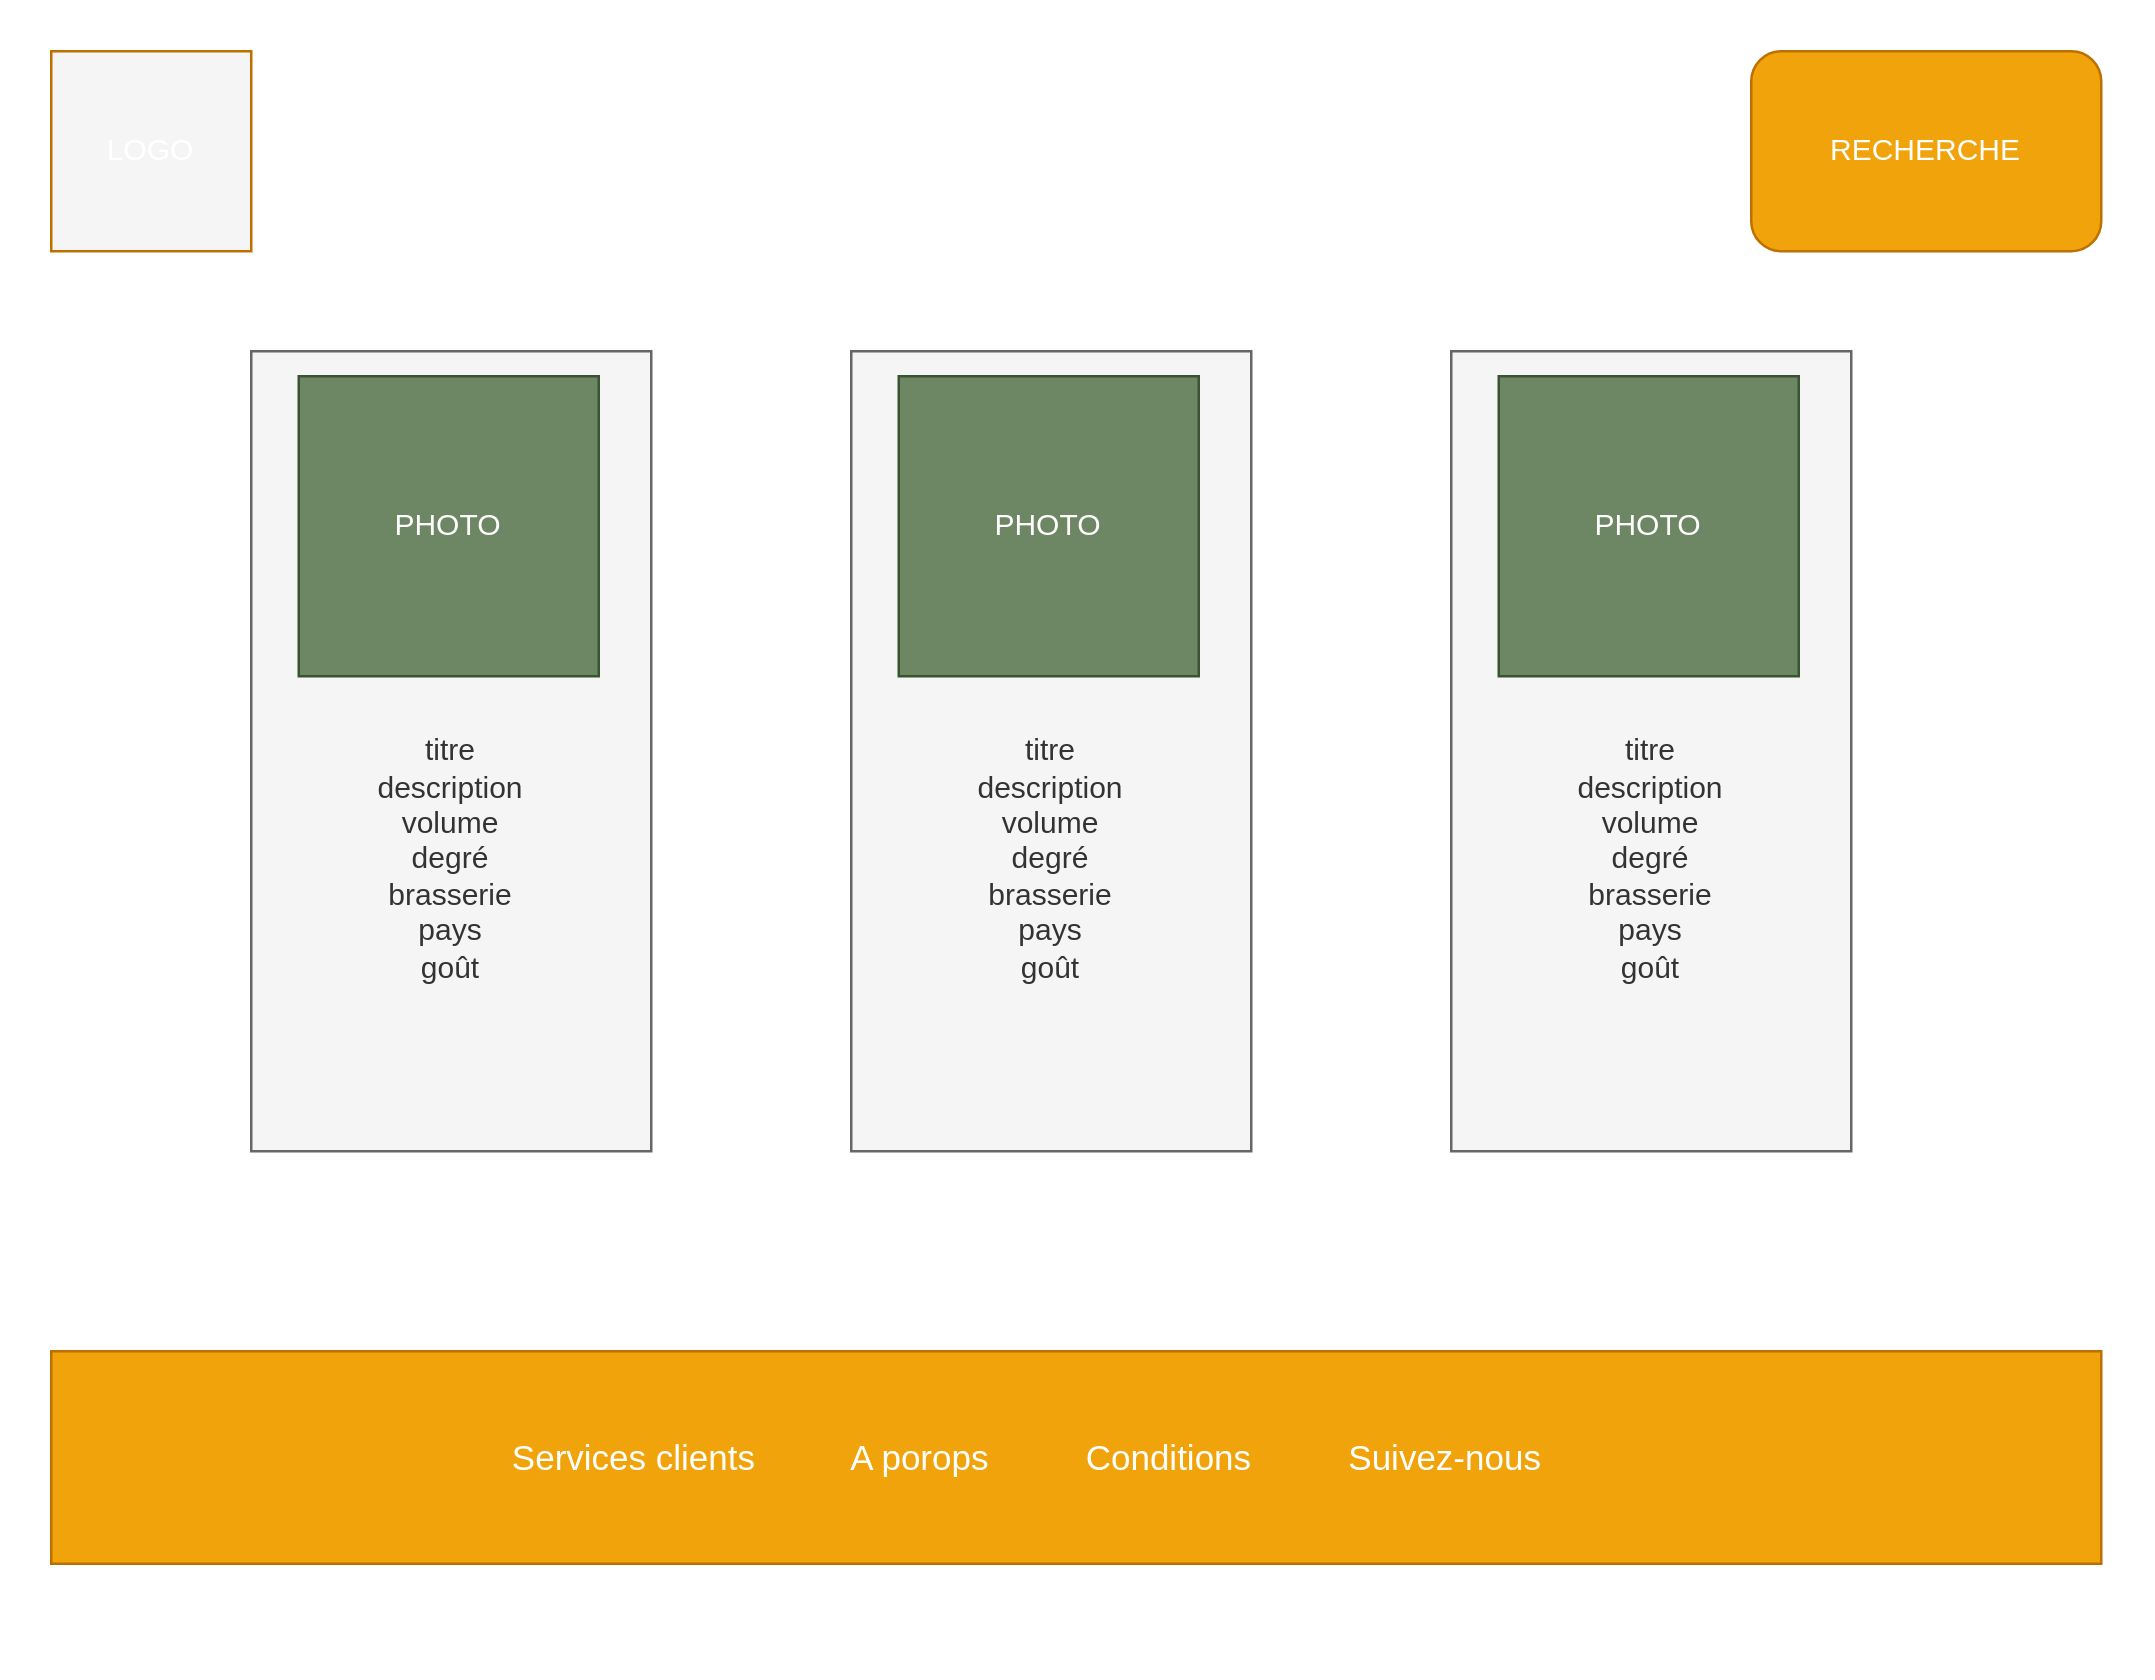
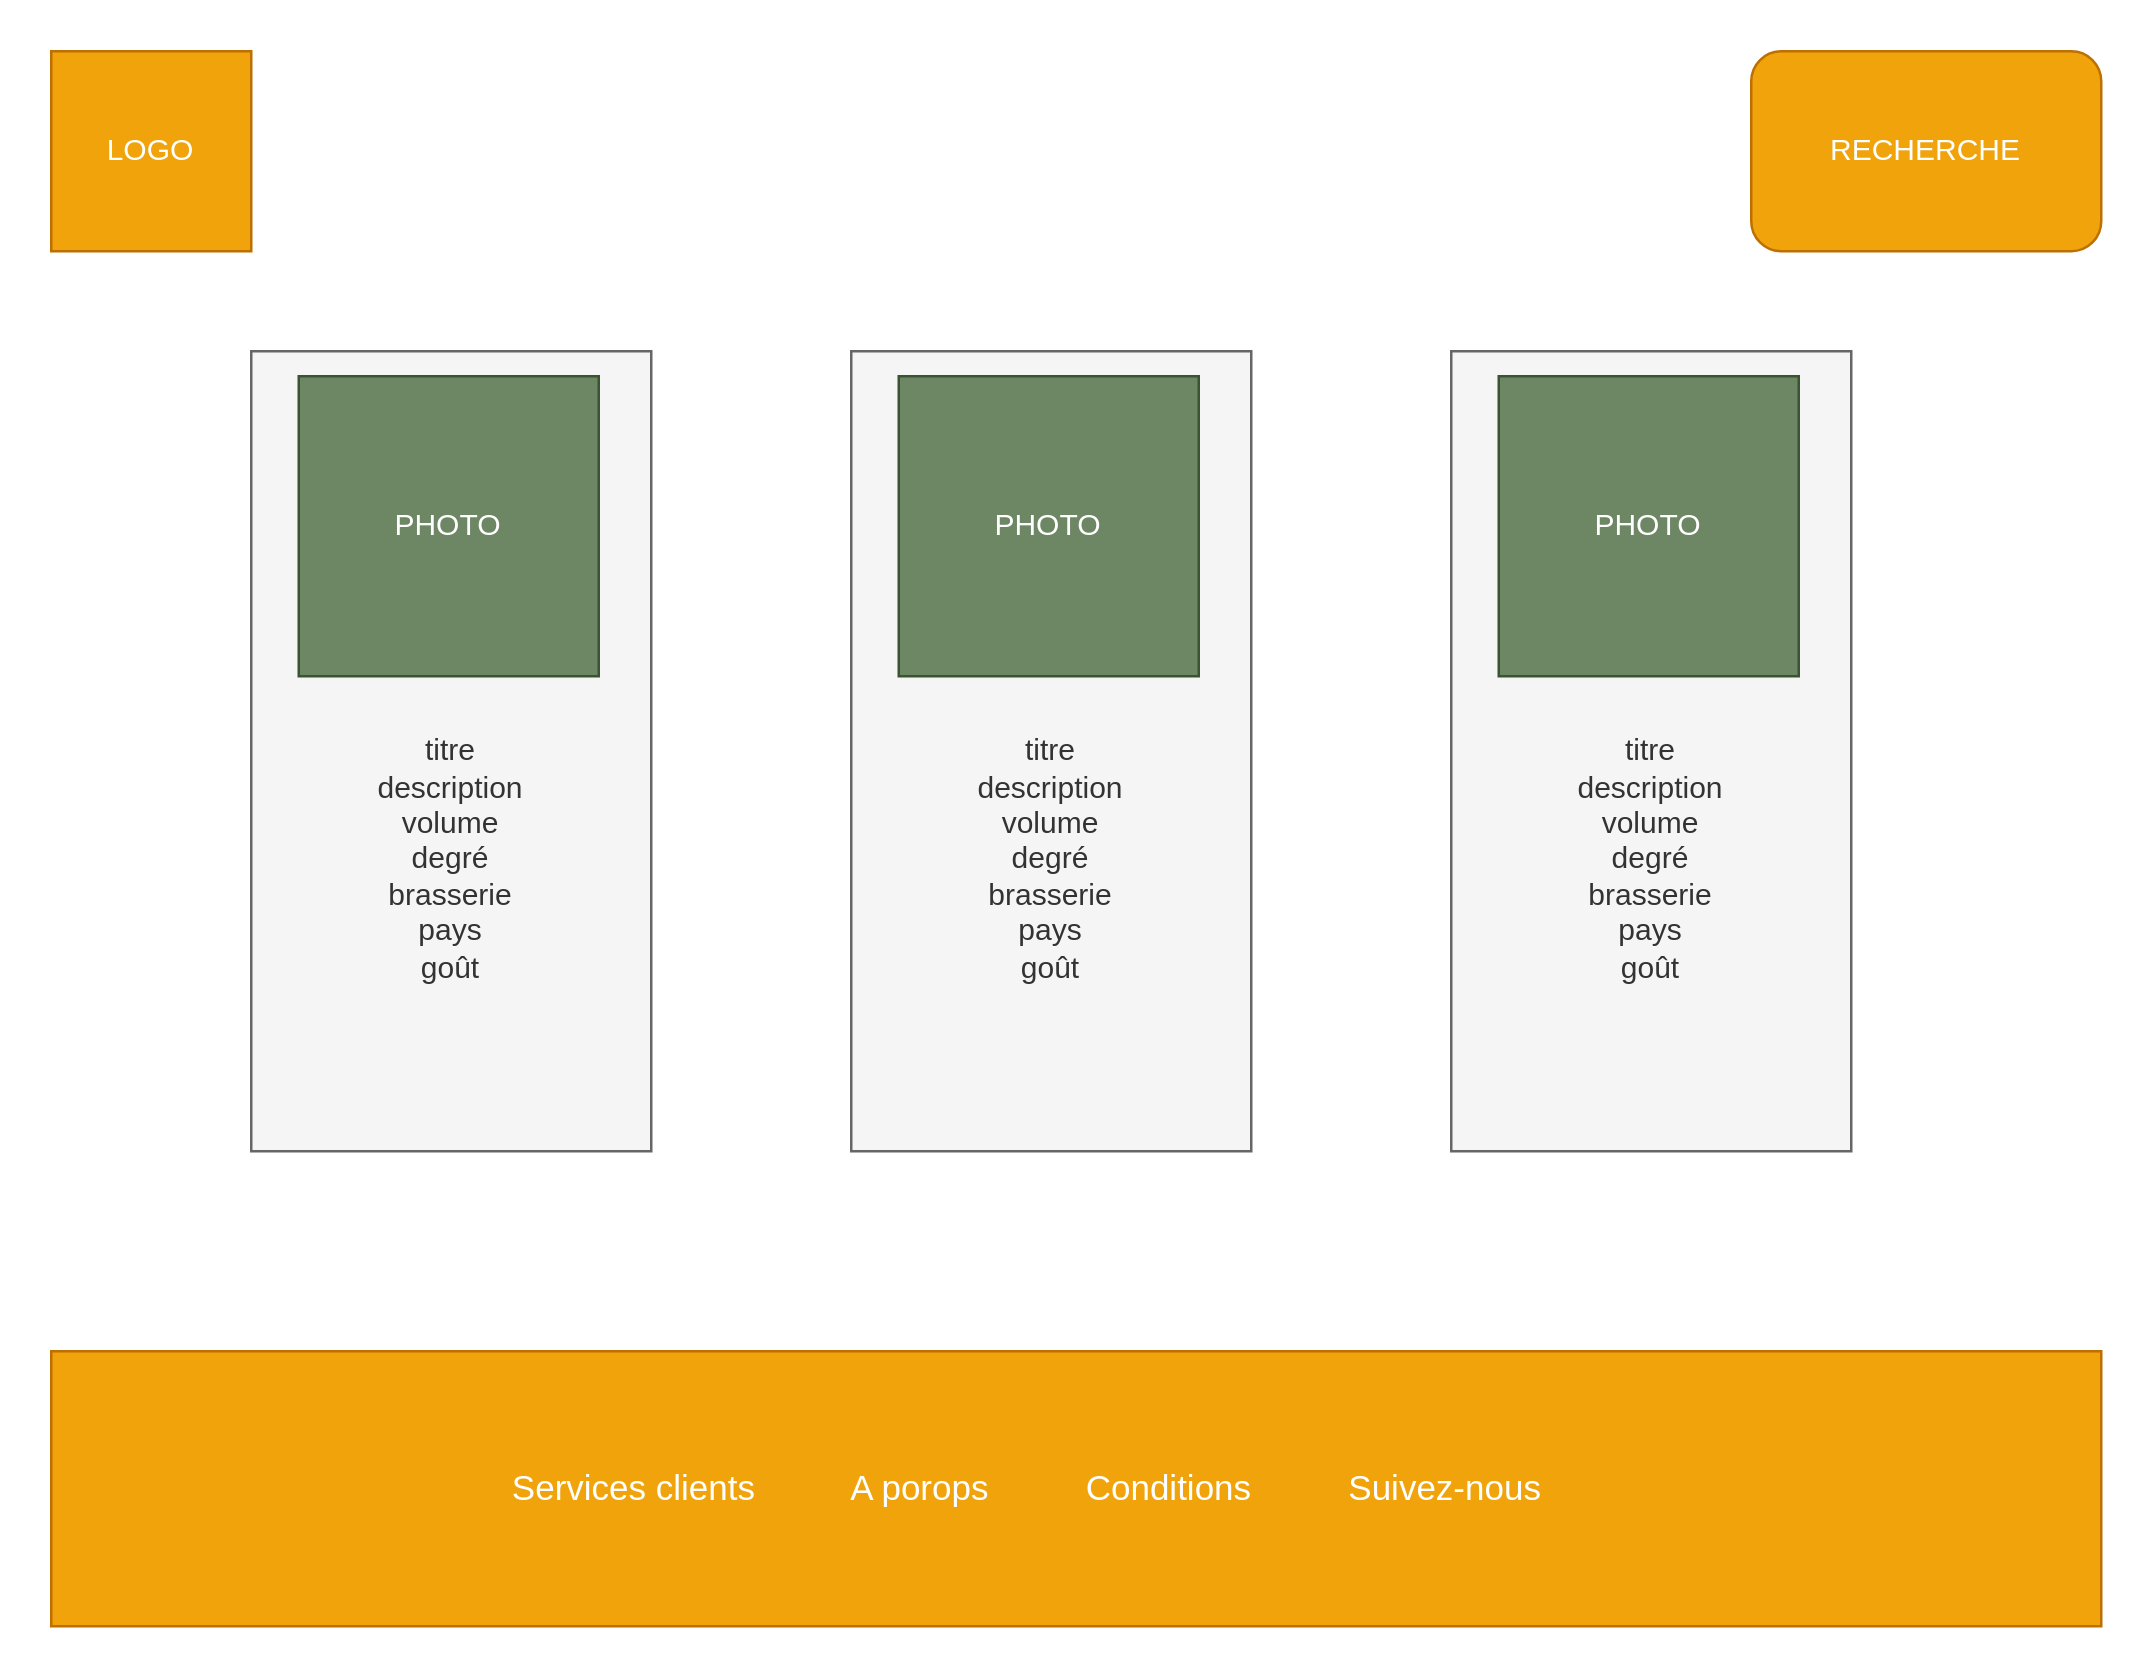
- <mxCell id="2" value="LOGO" style="whiteSpace=wrap;html=1;fillColor=#f5f5f5;strokeColor=#BD7000;fontColor=#ffffff;" vertex="1" parent="1"><mxGeometry width="80" height="80" as="geometry" x="20" y="20" /></mxCell>
+ <mxCell id="2" value="LOGO" style="whiteSpace=wrap;html=1;fillColor=#f0a30a;strokeColor=#BD7000;fontColor=#ffffff;" vertex="1" parent="1"><mxGeometry width="80" height="80" as="geometry" x="20" y="20" /></mxCell>
- <mxCell id="10" value="&lt;font style=&quot;font-size: 14px&quot;&gt;Services clients&amp;nbsp; &amp;nbsp; &amp;nbsp; &amp;nbsp; &amp;nbsp; A porops&amp;nbsp; &amp;nbsp; &amp;nbsp; &amp;nbsp; &amp;nbsp; Conditions&amp;nbsp; &amp;nbsp; &amp;nbsp; &amp;nbsp; &amp;nbsp; Suivez-nous&amp;nbsp; &amp;nbsp; &amp;nbsp; &amp;nbsp; &amp;nbsp;&amp;nbsp;&lt;/font&gt;" style="whiteSpace=wrap;html=1;align=center;fillColor=#f0a30a;strokeColor=#BD7000;fontColor=#ffffff;" vertex="1" parent="1"><mxGeometry x="20" y="540" width="820" height="85" as="geometry" /></mxCell>
+ <mxCell id="10" value="&lt;font style=&quot;font-size: 14px&quot;&gt;Services clients&amp;nbsp; &amp;nbsp; &amp;nbsp; &amp;nbsp; &amp;nbsp; A porops&amp;nbsp; &amp;nbsp; &amp;nbsp; &amp;nbsp; &amp;nbsp; Conditions&amp;nbsp; &amp;nbsp; &amp;nbsp; &amp;nbsp; &amp;nbsp; Suivez-nous&amp;nbsp; &amp;nbsp; &amp;nbsp; &amp;nbsp; &amp;nbsp;&amp;nbsp;&lt;/font&gt;" style="whiteSpace=wrap;html=1;align=center;fillColor=#f0a30a;strokeColor=#BD7000;fontColor=#ffffff;" vertex="1" parent="1"><mxGeometry y="540" width="820" height="110" as="geometry" x="20" /></mxCell>
